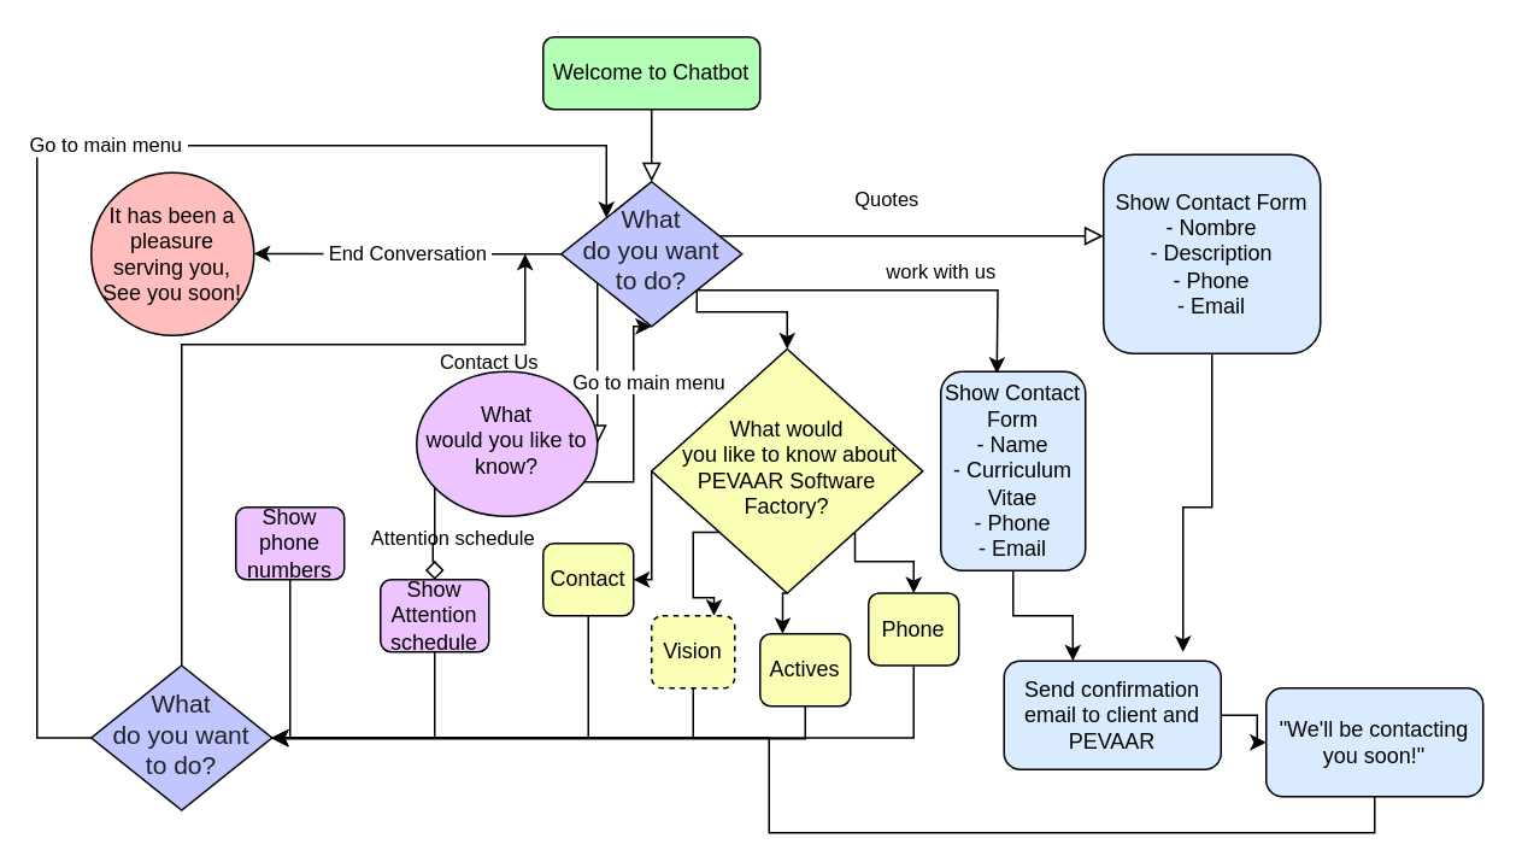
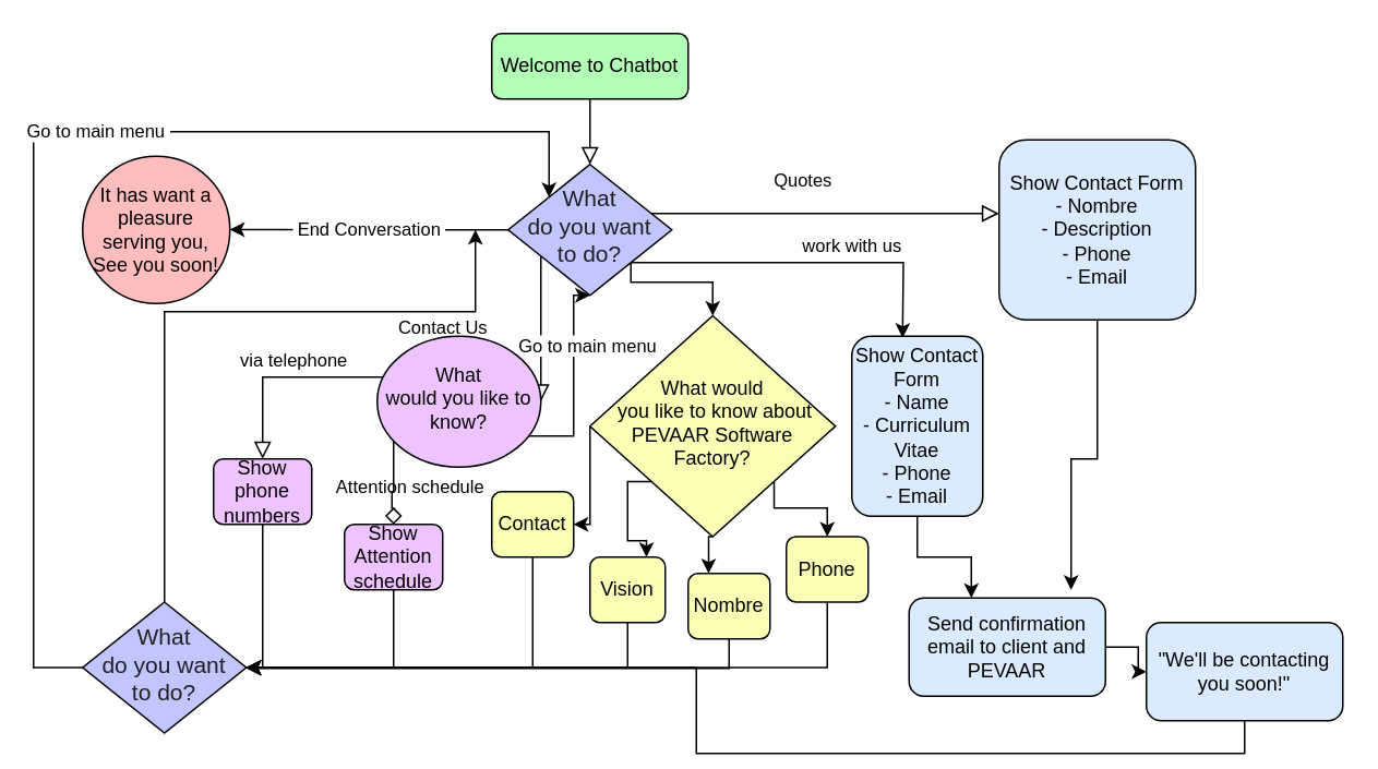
- <mxCell id="43" value="It has been a pleasure serving you, See you soon!" style="ellipse;whiteSpace=wrap;html=1;aspect=fixed;fillColor=#FFBDBD;" vertex="1" parent="1"><mxGeometry x="50" y="95" width="90" height="90" as="geometry" /></mxCell>
+ <mxCell id="43" value="It has want a pleasure serving you, See you soon!" style="ellipse;whiteSpace=wrap;html=1;aspect=fixed;fillColor=#FFBDBD;" vertex="1" parent="1"><mxGeometry x="50" y="95" width="90" height="90" as="geometry" /></mxCell>
+ <mxCell id="12" value="&lt;div&gt;&lt;/div&gt;&lt;span style=&quot;background-color: initial;&quot;&gt;via telephone&lt;/span&gt;&amp;nbsp;&amp;nbsp;" style="rounded=0;html=1;jettySize=auto;orthogonalLoop=1;fontSize=11;endArrow=block;endFill=0;endSize=8;strokeWidth=1;shadow=0;labelBackgroundColor=none;edgeStyle=orthogonalEdgeStyle;" edge="1" parent="1" source="16" target="19"><mxGeometry x="-0.153" y="-10" relative="1" as="geometry"><mxPoint as="offset" /><Array as="points"><mxPoint x="160" y="230" /></Array></mxGeometry></mxCell>
- <mxCell id="38" value="Vision" style="rounded=1;whiteSpace=wrap;html=1;fontSize=12;glass=0;strokeWidth=1;shadow=0;fillColor=#FAFFB5;dashed=1;" vertex="1" parent="1"><mxGeometry x="360" y="340" width="46" height="40" as="geometry" /></mxCell>
+ <mxCell id="38" value="Vision" style="rounded=1;whiteSpace=wrap;html=1;fontSize=12;glass=0;strokeWidth=1;shadow=0;fillColor=#FAFFB5;" vertex="1" parent="1"><mxGeometry x="360" y="340" width="46" height="40" as="geometry" /></mxCell>
- <mxCell id="40" value="Actives" style="rounded=1;whiteSpace=wrap;html=1;fontSize=12;glass=0;strokeWidth=1;shadow=0;fillColor=#FAFFB5;" vertex="1" parent="1"><mxGeometry x="420" y="350" width="50" height="40" as="geometry" /></mxCell>
+ <mxCell id="40" value="Nombre" style="rounded=1;whiteSpace=wrap;html=1;fontSize=12;glass=0;strokeWidth=1;shadow=0;fillColor=#FAFFB5;" vertex="1" parent="1"><mxGeometry x="420" y="350" width="50" height="40" as="geometry" /></mxCell>
